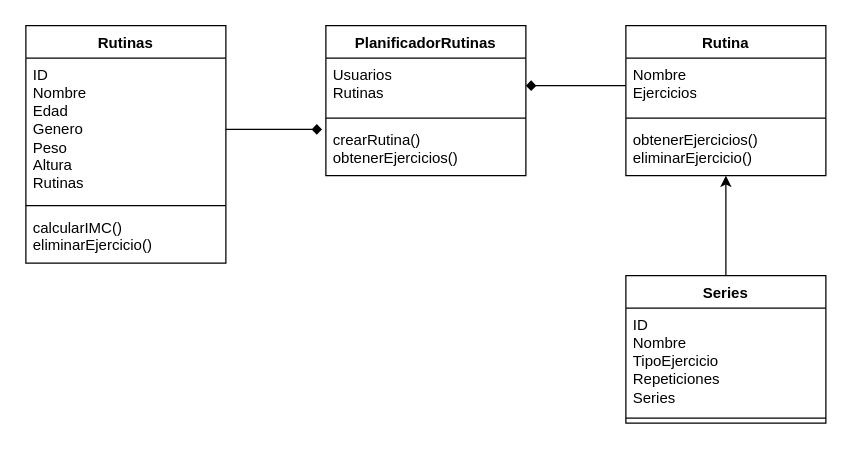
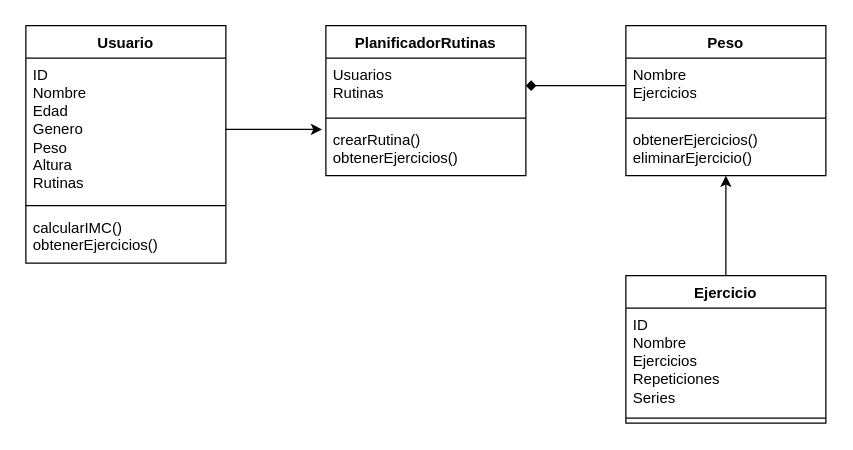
- <mxCell id="2" value="Rutinas" style="swimlane;fontStyle=1;align=center;verticalAlign=top;childLayout=stackLayout;horizontal=1;startSize=26;horizontalStack=0;resizeParent=1;resizeParentMax=0;resizeLast=0;collapsible=1;marginBottom=0;whiteSpace=wrap;html=1;" vertex="1" parent="1"><mxGeometry x="20" y="20" width="160" height="190" as="geometry" /></mxCell>
+ <mxCell id="2" value="Usuario" style="swimlane;fontStyle=1;align=center;verticalAlign=top;childLayout=stackLayout;horizontal=1;startSize=26;horizontalStack=0;resizeParent=1;resizeParentMax=0;resizeLast=0;collapsible=1;marginBottom=0;whiteSpace=wrap;html=1;" vertex="1" parent="1"><mxGeometry x="20" y="20" width="160" height="190" as="geometry" /></mxCell>
- <mxCell id="6" value="Rutina" style="swimlane;fontStyle=1;align=center;verticalAlign=top;childLayout=stackLayout;horizontal=1;startSize=26;horizontalStack=0;resizeParent=1;resizeParentMax=0;resizeLast=0;collapsible=1;marginBottom=0;whiteSpace=wrap;html=1;" vertex="1" parent="1"><mxGeometry x="500" y="20" width="160" height="120" as="geometry" /></mxCell>
+ <mxCell id="6" value="Peso" style="swimlane;fontStyle=1;align=center;verticalAlign=top;childLayout=stackLayout;horizontal=1;startSize=26;horizontalStack=0;resizeParent=1;resizeParentMax=0;resizeLast=0;collapsible=1;marginBottom=0;whiteSpace=wrap;html=1;" vertex="1" parent="1"><mxGeometry x="500" y="20" width="160" height="120" as="geometry" /></mxCell>
- <mxCell id="19" style="edgeStyle=orthogonalEdgeStyle;rounded=0;orthogonalLoop=1;jettySize=auto;html=1;entryX=-0.019;entryY=0.119;entryDx=0;entryDy=0;entryPerimeter=0;endArrow=diamond;" edge="1" parent="1" source="3" target="17"><mxGeometry relative="1" as="geometry" /></mxCell>
+ <mxCell id="19" style="edgeStyle=orthogonalEdgeStyle;rounded=0;orthogonalLoop=1;jettySize=auto;html=1;entryX=-0.019;entryY=0.119;entryDx=0;entryDy=0;entryPerimeter=0;" edge="1" parent="1" source="3" target="17"><mxGeometry relative="1" as="geometry" /></mxCell>
- <mxCell id="5" value="calcularIMC()&lt;div&gt;eliminarEjercicio()&lt;/div&gt;" style="text;strokeColor=none;fillColor=none;align=left;verticalAlign=top;spacingLeft=4;spacingRight=4;overflow=hidden;rotatable=0;points=[[0,0.5],[1,0.5]];portConstraint=eastwest;whiteSpace=wrap;html=1;" vertex="1" parent="2"><mxGeometry y="148" width="160" height="42" as="geometry" /></mxCell>
+ <mxCell id="5" value="calcularIMC()&lt;div&gt;obtenerEjercicios()&lt;/div&gt;" style="text;strokeColor=none;fillColor=none;align=left;verticalAlign=top;spacingLeft=4;spacingRight=4;overflow=hidden;rotatable=0;points=[[0,0.5],[1,0.5]];portConstraint=eastwest;whiteSpace=wrap;html=1;" vertex="1" parent="2"><mxGeometry y="148" width="160" height="42" as="geometry" /></mxCell>
- <mxCell id="11" value="Series" style="swimlane;fontStyle=1;align=center;verticalAlign=top;childLayout=stackLayout;horizontal=1;startSize=26;horizontalStack=0;resizeParent=1;resizeParentMax=0;resizeLast=0;collapsible=1;marginBottom=0;whiteSpace=wrap;html=1;" vertex="1" parent="1"><mxGeometry x="500" y="220" width="160" height="118" as="geometry" /></mxCell>
+ <mxCell id="11" value="Ejercicio" style="swimlane;fontStyle=1;align=center;verticalAlign=top;childLayout=stackLayout;horizontal=1;startSize=26;horizontalStack=0;resizeParent=1;resizeParentMax=0;resizeLast=0;collapsible=1;marginBottom=0;whiteSpace=wrap;html=1;" vertex="1" parent="1"><mxGeometry x="500" y="220" width="160" height="118" as="geometry" /></mxCell>
- <mxCell id="12" value="ID&lt;div&gt;Nombre&lt;/div&gt;&lt;div&gt;TipoEjercicio&lt;/div&gt;&lt;div&gt;Repeticiones&lt;/div&gt;&lt;div&gt;Series&lt;/div&gt;" style="text;strokeColor=none;fillColor=none;align=left;verticalAlign=top;spacingLeft=4;spacingRight=4;overflow=hidden;rotatable=0;points=[[0,0.5],[1,0.5]];portConstraint=eastwest;whiteSpace=wrap;html=1;" vertex="1" parent="11"><mxGeometry y="26" width="160" height="84" as="geometry" /></mxCell>
+ <mxCell id="12" value="ID&lt;div&gt;Nombre&lt;/div&gt;&lt;div&gt;Ejercicios&lt;/div&gt;&lt;div&gt;Repeticiones&lt;/div&gt;&lt;div&gt;Series&lt;/div&gt;" style="text;strokeColor=none;fillColor=none;align=left;verticalAlign=top;spacingLeft=4;spacingRight=4;overflow=hidden;rotatable=0;points=[[0,0.5],[1,0.5]];portConstraint=eastwest;whiteSpace=wrap;html=1;" vertex="1" parent="11"><mxGeometry y="26" width="160" height="84" as="geometry" /></mxCell>
